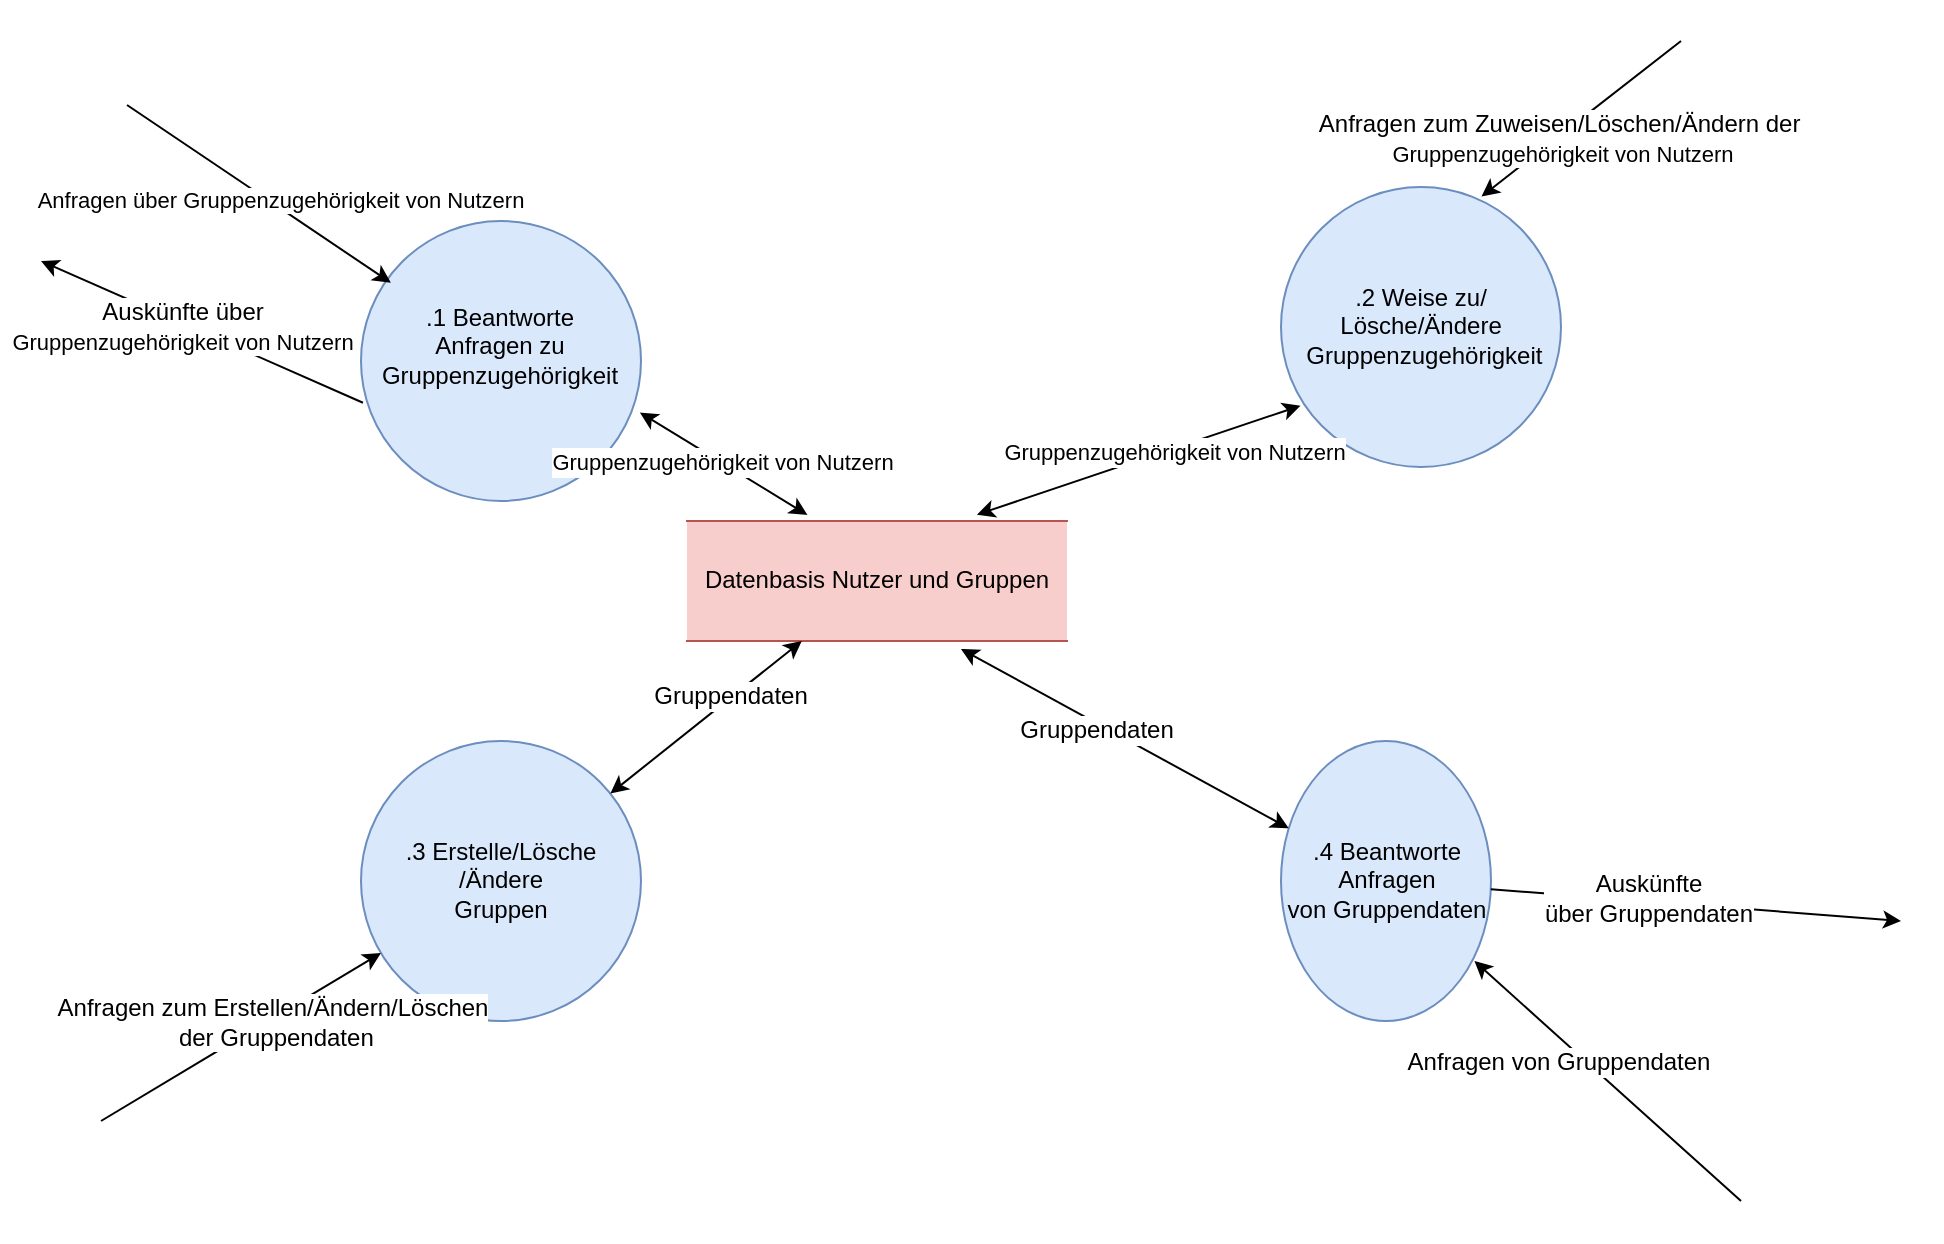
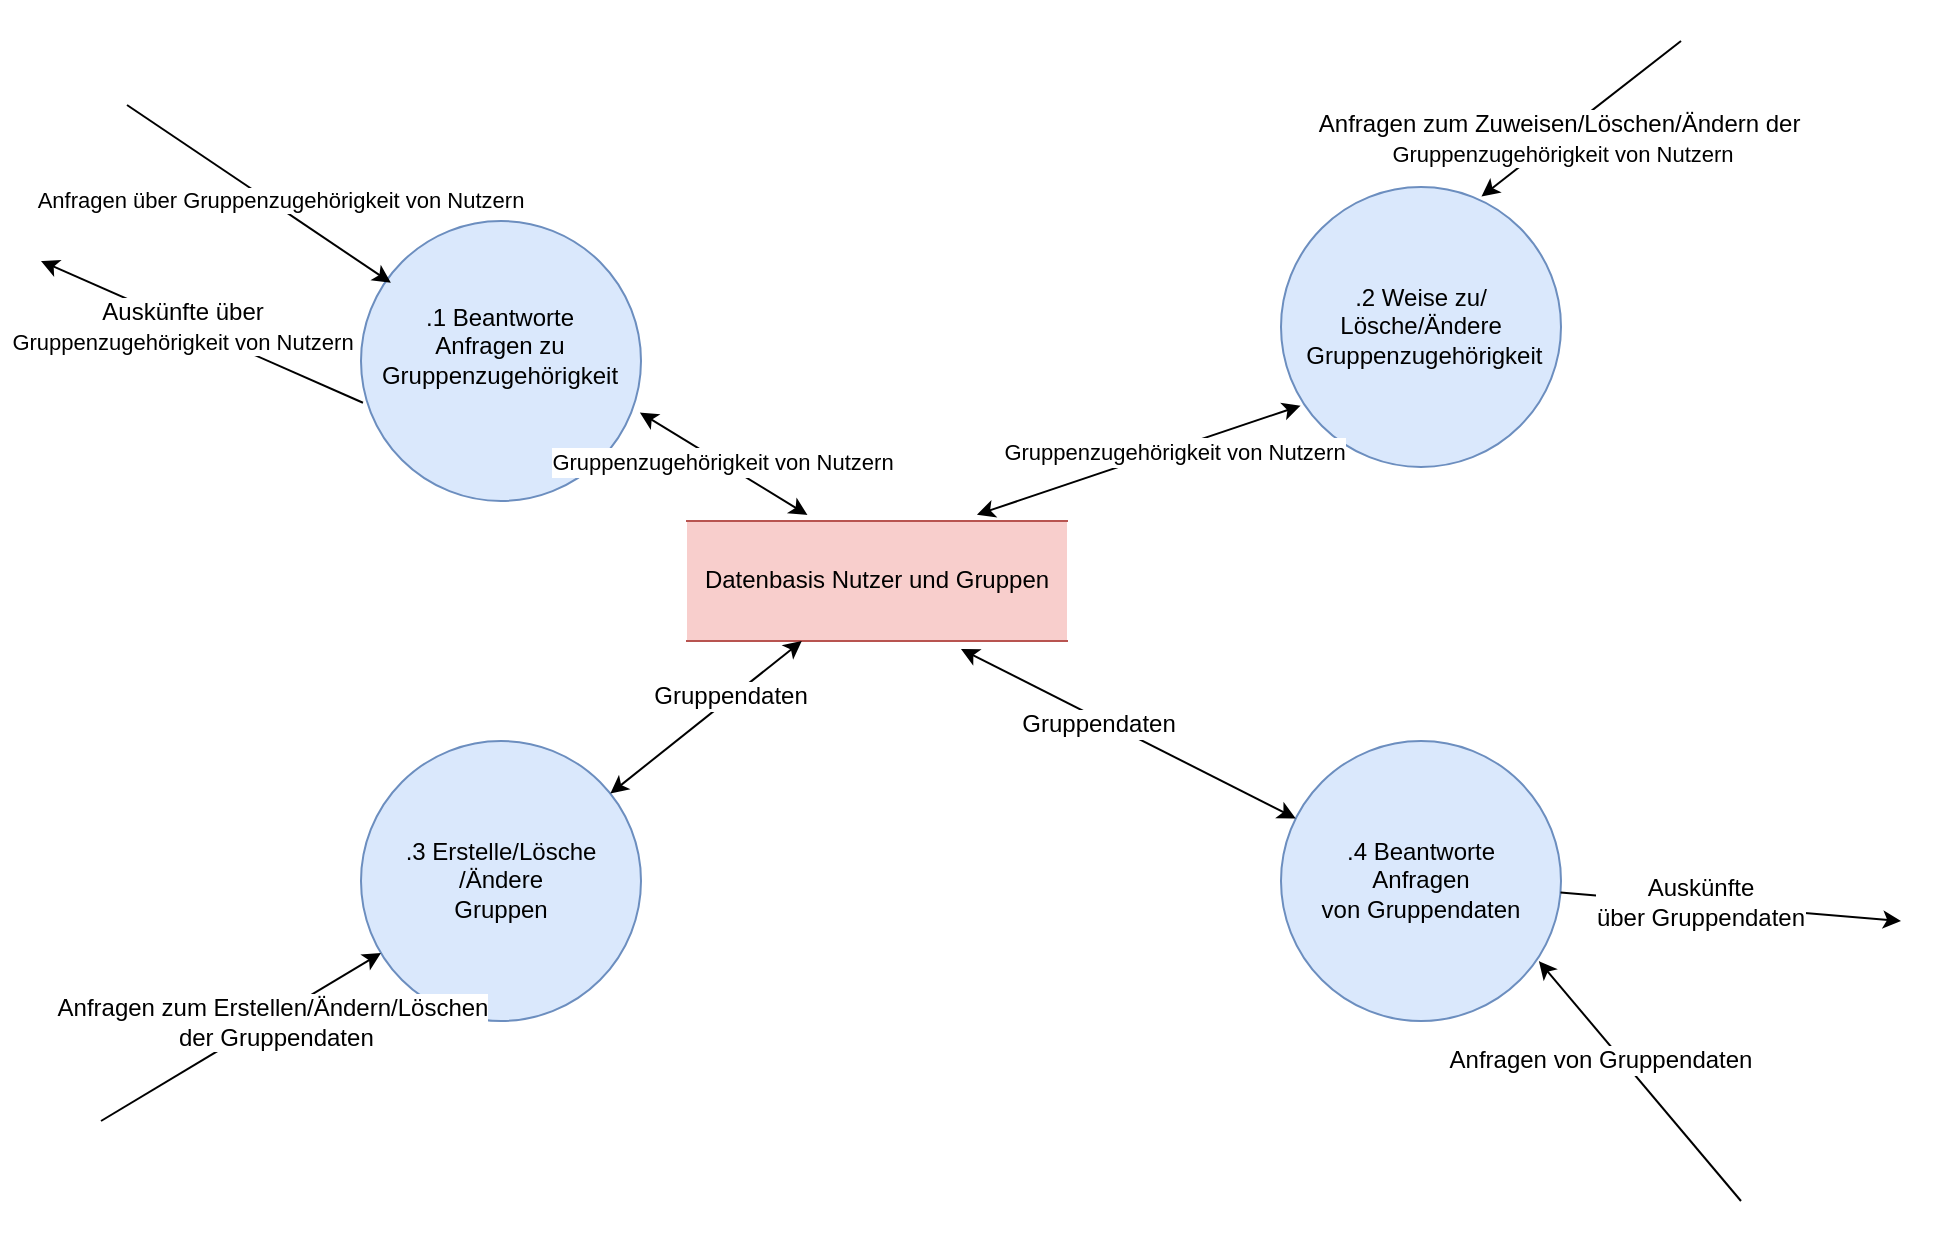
- <mxCell id="5" value=".4 Beantworte &lt;br&gt;Anfragen &lt;br&gt;von Gruppendaten" style="shape=ellipse;html=1;dashed=0;whitespace=wrap;aspect=fixed;perimeter=ellipsePerimeter;fillColor=#dae8fc;strokeColor=#6c8ebf;" parent="1" vertex="1"><mxGeometry x="640" y="370" width="105" height="140" as="geometry" /></mxCell>
+ <mxCell id="5" value=".4 Beantworte &lt;br&gt;Anfragen &lt;br&gt;von Gruppendaten" style="shape=ellipse;html=1;dashed=0;whitespace=wrap;aspect=fixed;perimeter=ellipsePerimeter;fillColor=#dae8fc;strokeColor=#6c8ebf;" parent="1" vertex="1"><mxGeometry x="640" y="370" width="140" height="140" as="geometry" /></mxCell>
